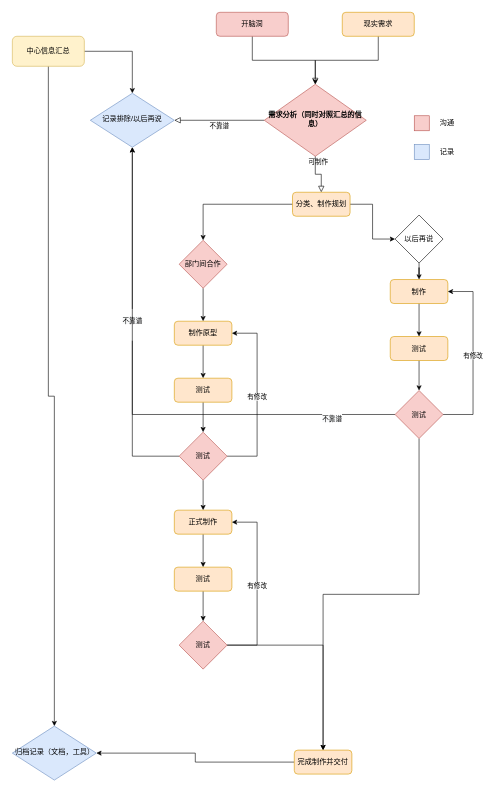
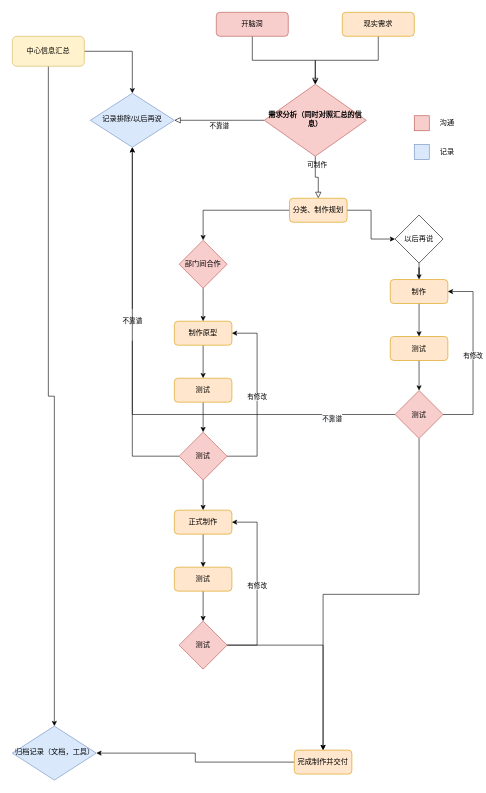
- <mxCell id="19" value="分类、制作规划" style="rounded=1;whiteSpace=wrap;html=1;fillColor=#ffe6cc;strokeColor=#d79b00;" vertex="1" parent="1"><mxGeometry x="487" y="320" width="96" height="40" as="geometry" /></mxCell>
+ <mxCell id="19" value="分类、制作规划" style="rounded=1;whiteSpace=wrap;html=1;fillColor=#ffe6cc;strokeColor=#d79b00;" vertex="1" parent="1"><mxGeometry x="482" y="330" width="96" height="40" as="geometry" /></mxCell>
